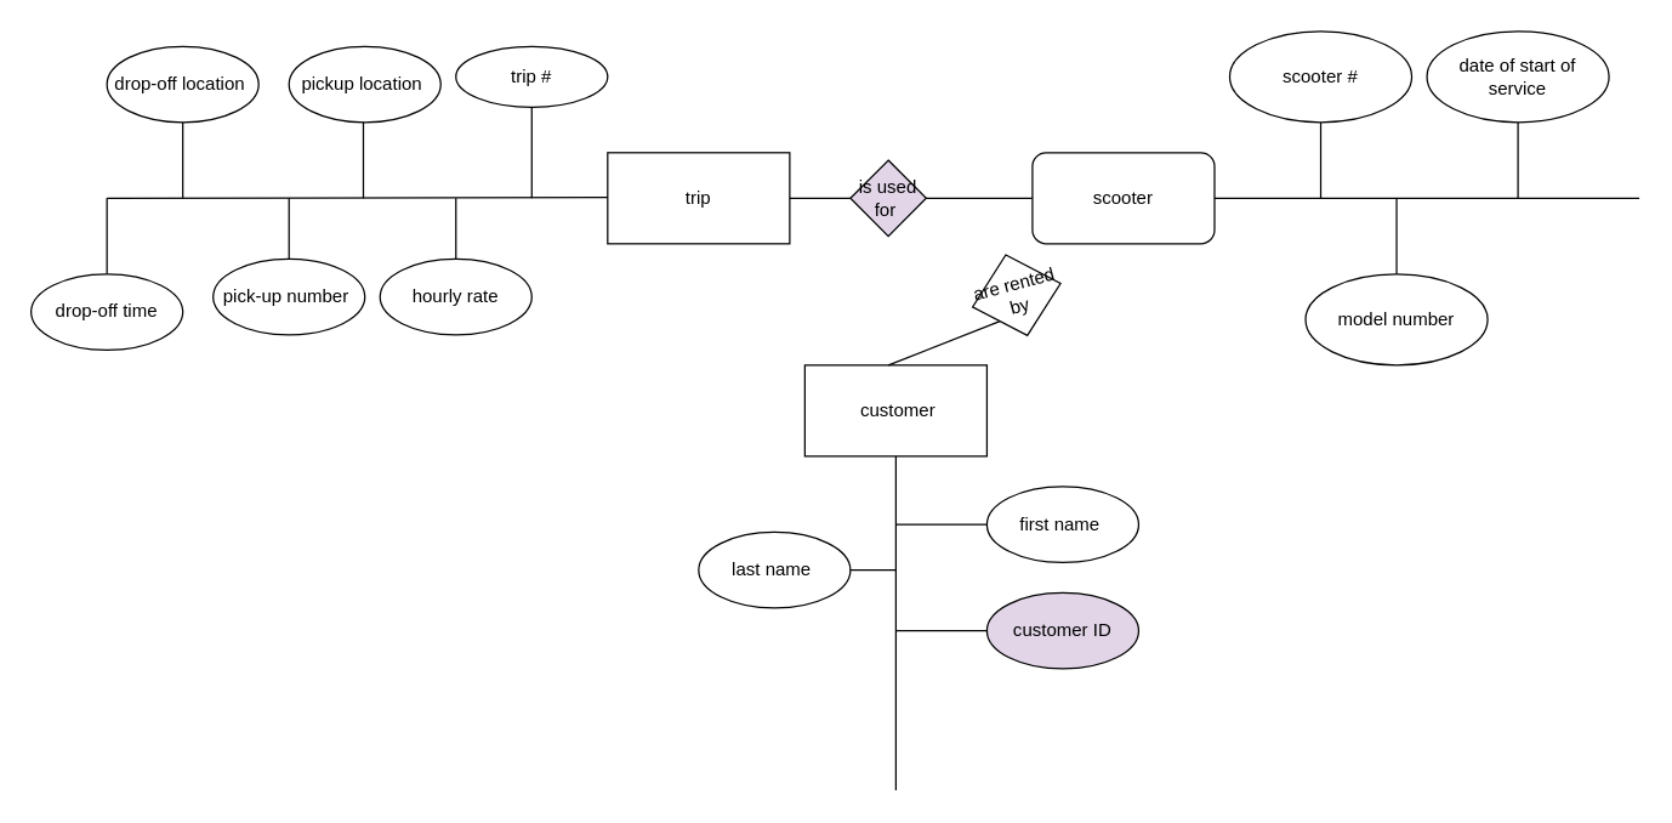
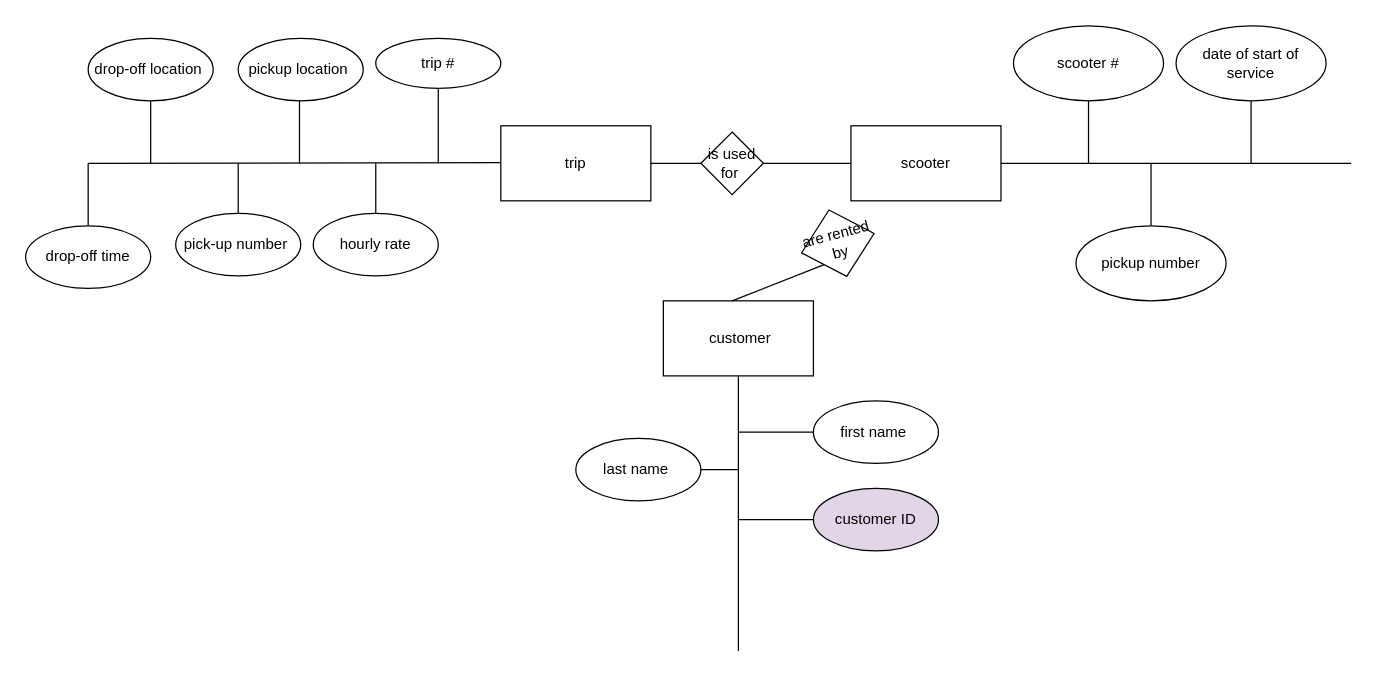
- <mxCell id="12" value="is used for&amp;nbsp;" style="rhombus;whiteSpace=wrap;html=1;fillColor=#e1d5e7;" parent="1" vertex="1"><mxGeometry x="560" y="105" width="50" height="50" as="geometry" /></mxCell>
+ <mxCell id="12" value="is used for&amp;nbsp;" style="rhombus;whiteSpace=wrap;html=1;" parent="1" vertex="1"><mxGeometry x="560" y="105" width="50" height="50" as="geometry" /></mxCell>
- <mxCell id="2" value="scooter" style="whiteSpace=wrap;html=1;rounded=1;" parent="1" vertex="1"><mxGeometry x="680" y="100" width="120" height="60" as="geometry" /></mxCell>
+ <mxCell id="2" value="scooter" style="rounded=0;whiteSpace=wrap;html=1;" parent="1" vertex="1"><mxGeometry x="680" y="100" width="120" height="60" as="geometry" /></mxCell>
- <mxCell id="7" value="model number" style="ellipse;whiteSpace=wrap;html=1;" parent="1" vertex="1"><mxGeometry x="860" y="180" width="120" height="60" as="geometry" /></mxCell>
+ <mxCell id="7" value="pickup number" style="ellipse;whiteSpace=wrap;html=1;" parent="1" vertex="1"><mxGeometry x="860" y="180" width="120" height="60" as="geometry" /></mxCell>
